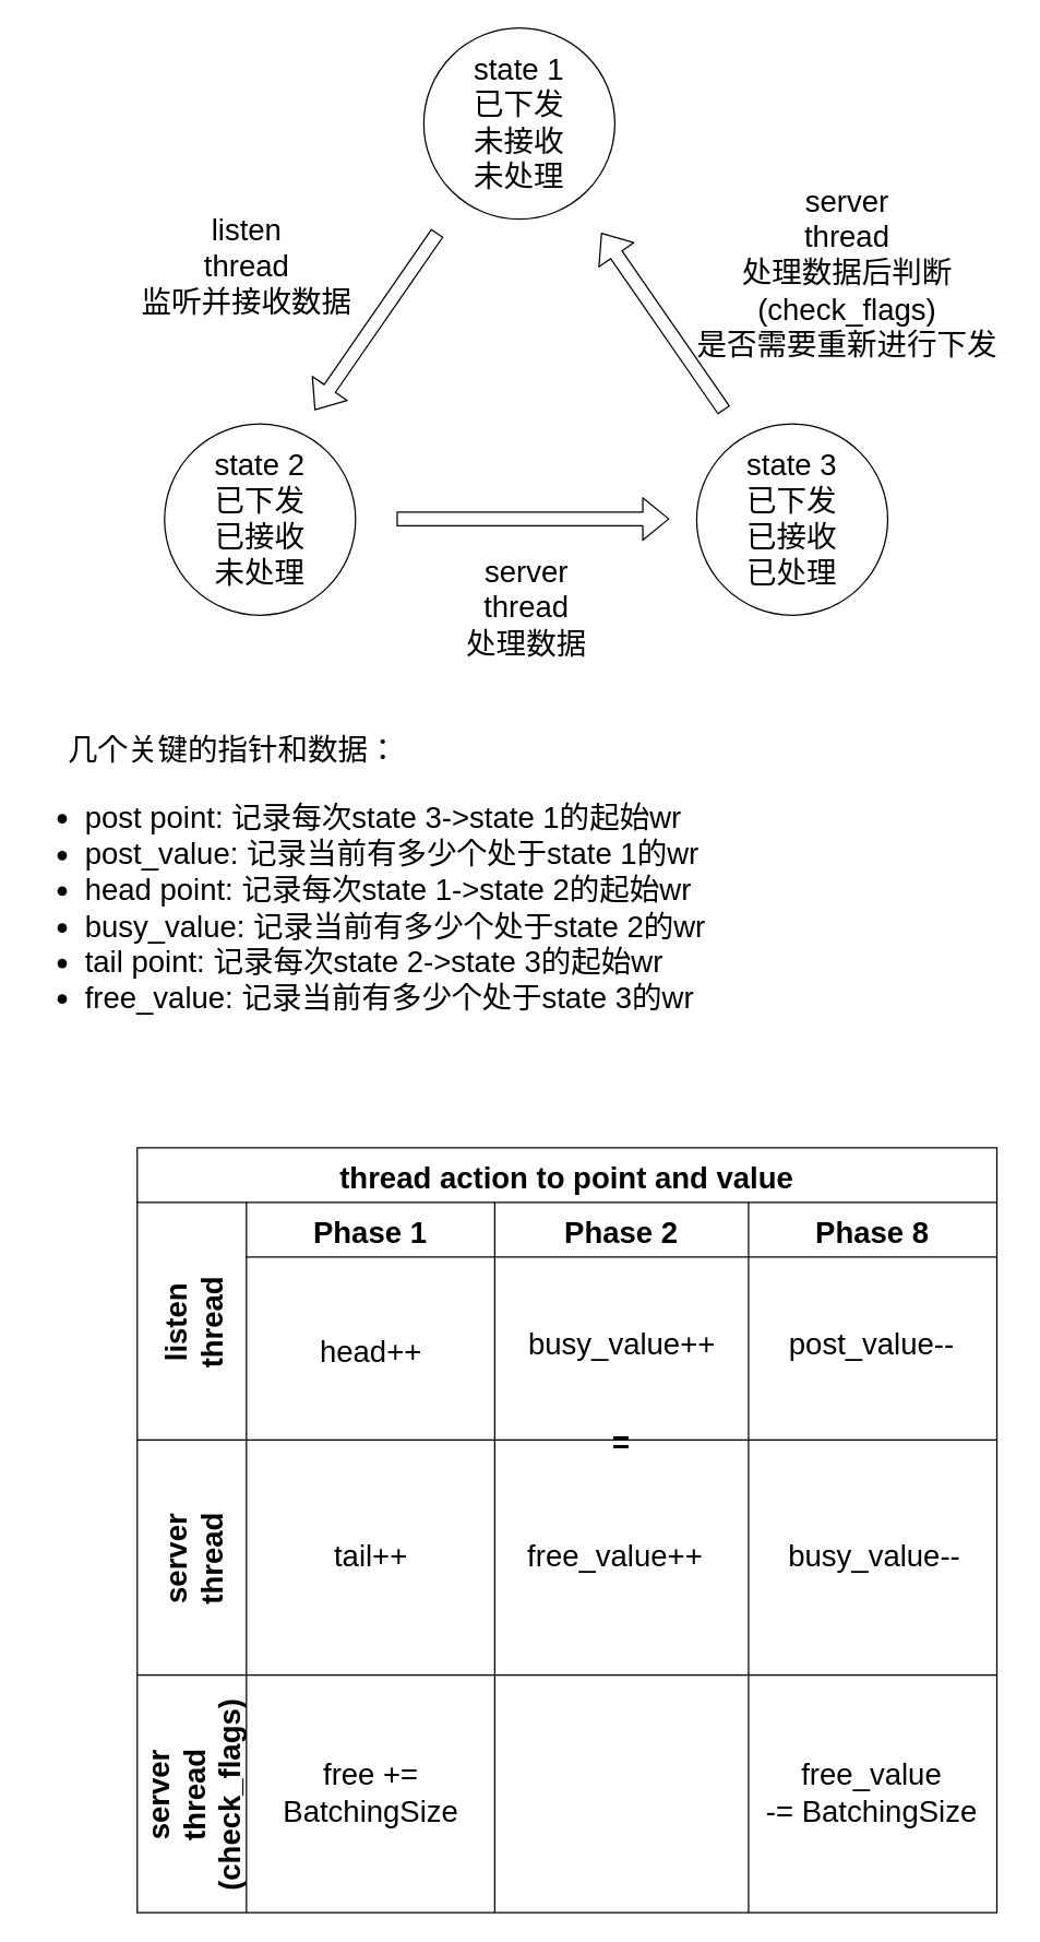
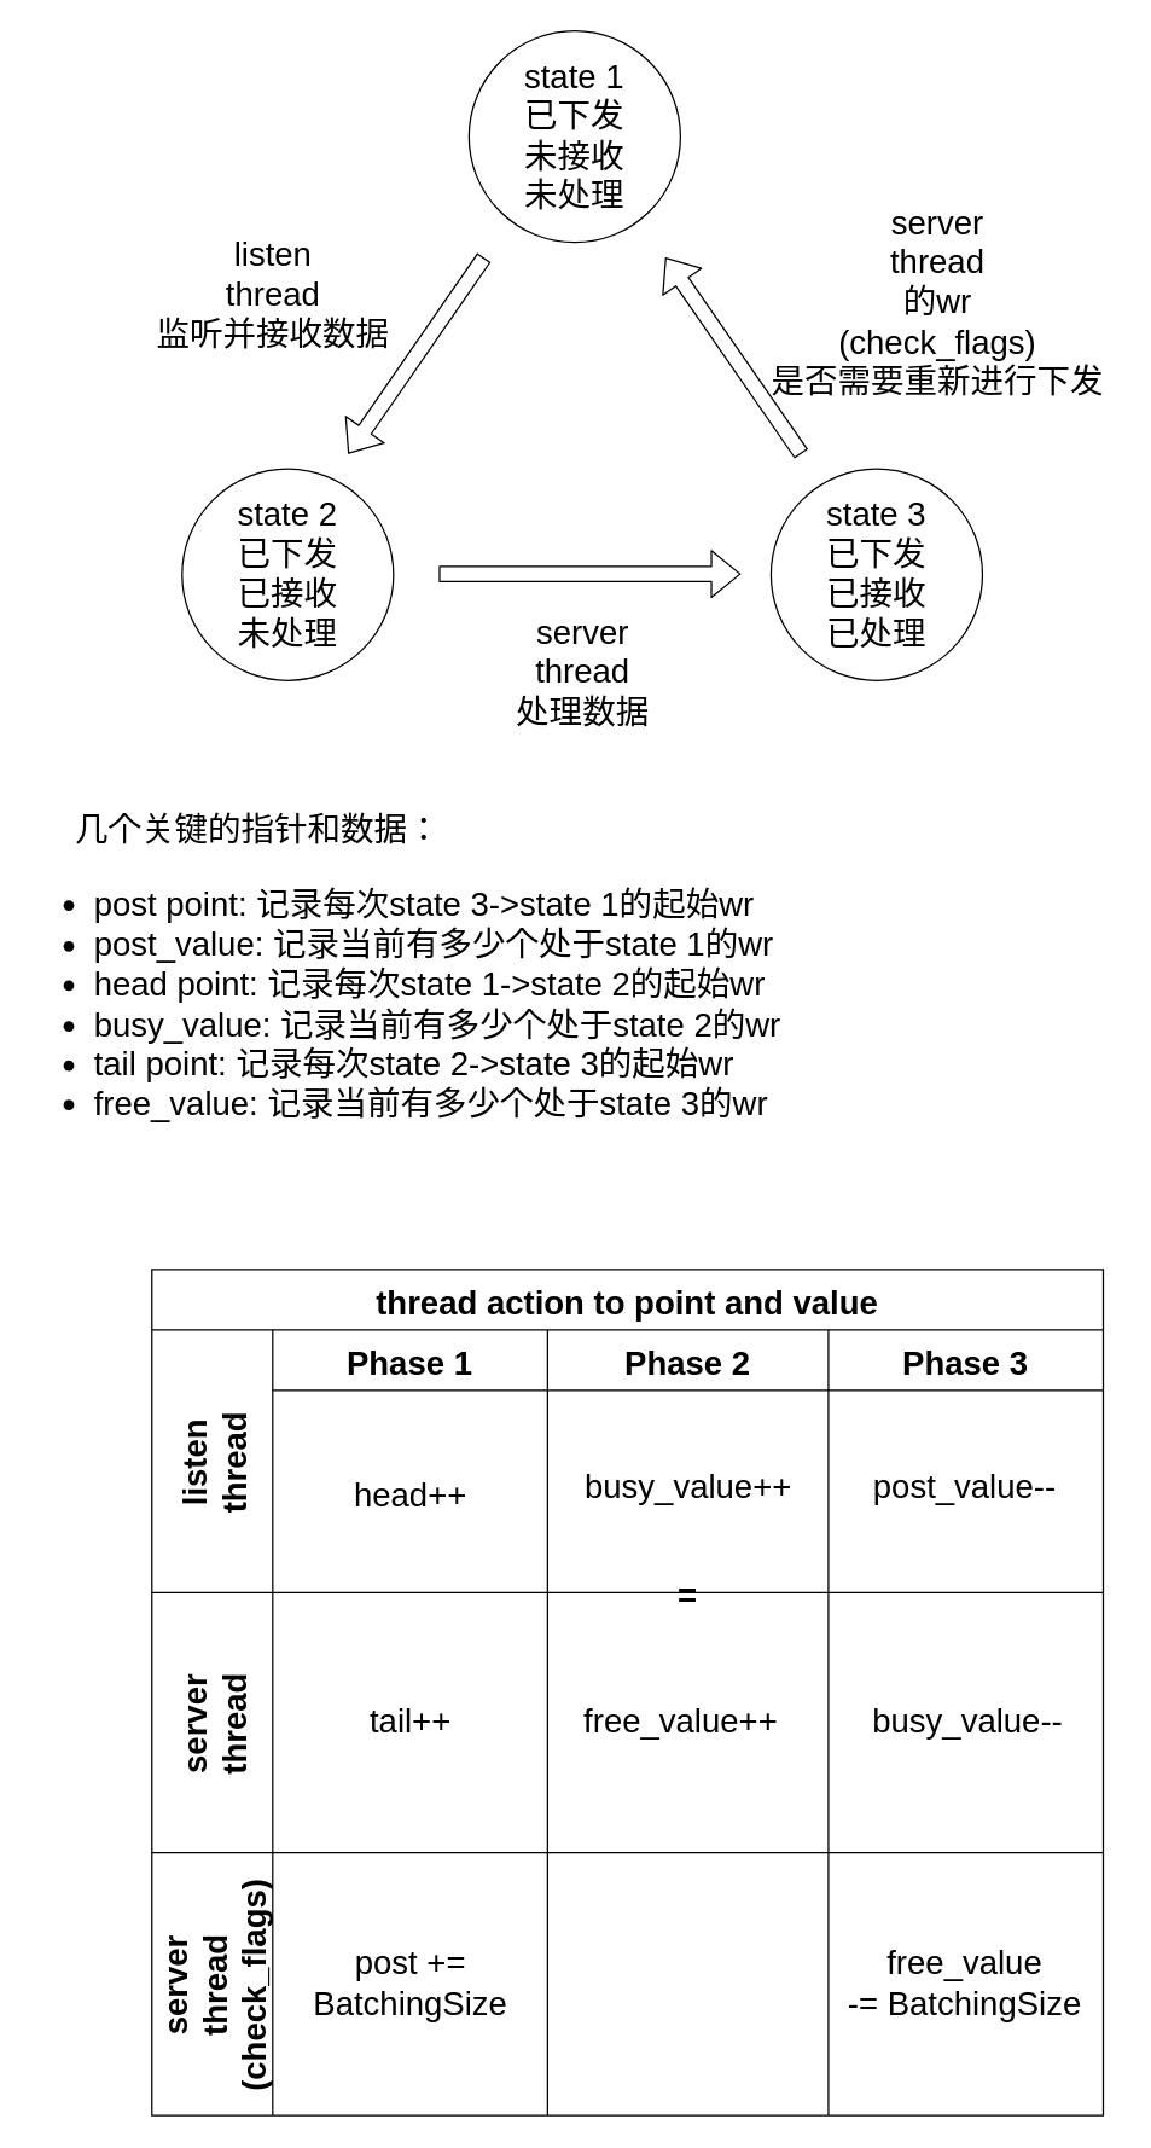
- <mxCell id="10" value="server&lt;br&gt;thread&lt;br&gt;处理数据后判断&lt;br&gt;(check_flags)&lt;br&gt;是否需要重新进行下发" style="text;html=1;align=center;verticalAlign=middle;resizable=0;points=[];autosize=1;strokeColor=none;fillColor=none;fontSize=22;" vertex="1" parent="1"><mxGeometry x="500" y="125" width="240" height="150" as="geometry" /></mxCell>
+ <mxCell id="10" value="server&lt;br&gt;thread&lt;br&gt;的wr&lt;br&gt;(check_flags)&lt;br&gt;是否需要重新进行下发" style="text;html=1;align=center;verticalAlign=middle;resizable=0;points=[];autosize=1;strokeColor=none;fillColor=none;fontSize=22;" vertex="1" parent="1"><mxGeometry x="500" y="125" width="240" height="150" as="geometry" /></mxCell>
- <mxCell id="19" value="Phase 8" style="swimlane;swimlaneHead=0;swimlaneBody=0;fontStyle=0;connectable=0;fillColor=none;startSize=40;collapsible=0;recursiveResize=0;expand=0;fontStyle=1;fontSize=22;" vertex="1" parent="14"><mxGeometry x="448" width="182" height="174" as="geometry"><mxRectangle width="182" height="174" as="alternateBounds" /></mxGeometry></mxCell>
+ <mxCell id="19" value="Phase 3" style="swimlane;swimlaneHead=0;swimlaneBody=0;fontStyle=0;connectable=0;fillColor=none;startSize=40;collapsible=0;recursiveResize=0;expand=0;fontStyle=1;fontSize=22;" vertex="1" parent="14"><mxGeometry x="448" width="182" height="174" as="geometry"><mxRectangle width="182" height="174" as="alternateBounds" /></mxGeometry></mxCell>
- <mxCell id="30" value="free += &lt;br&gt;BatchingSize" style="text;html=1;align=center;verticalAlign=middle;resizable=0;points=[];autosize=1;strokeColor=none;fillColor=none;fontSize=22;" vertex="1" parent="29"><mxGeometry x="16" y="52" width="150" height="70" as="geometry" /></mxCell>
+ <mxCell id="30" value="post += &lt;br&gt;BatchingSize" style="text;html=1;align=center;verticalAlign=middle;resizable=0;points=[];autosize=1;strokeColor=none;fillColor=none;fontSize=22;" vertex="1" parent="29"><mxGeometry x="16" y="52" width="150" height="70" as="geometry" /></mxCell>
